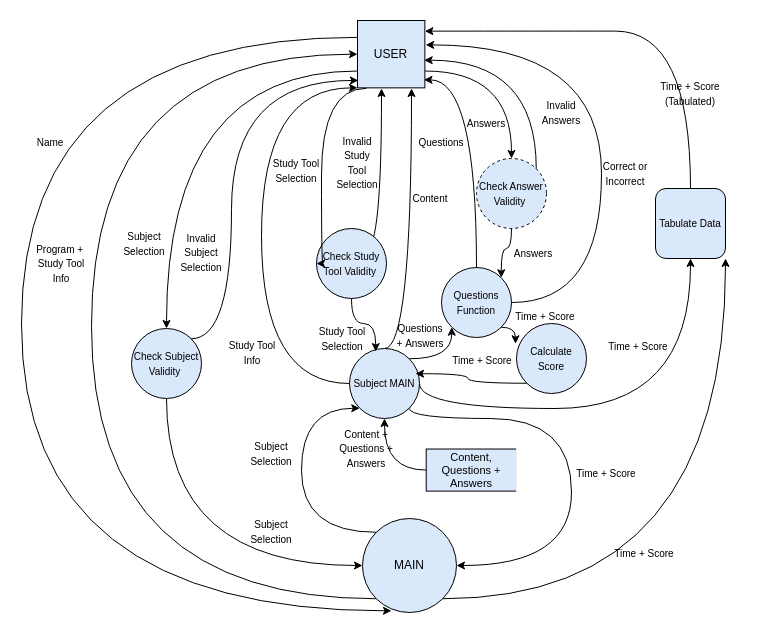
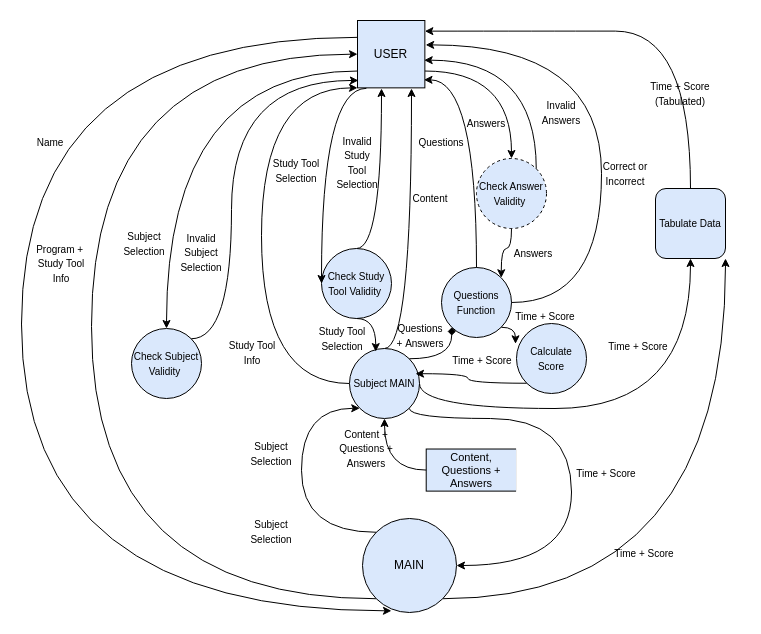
- <mxCell id="60" value="&lt;span style=&quot;font-size: 10px;&quot;&gt;Time + Score (Tabulated)&lt;/span&gt;" style="text;html=1;align=center;verticalAlign=middle;whiteSpace=wrap;rounded=0;" vertex="1" parent="2"><mxGeometry x="621" y="58" width="98" height="30" as="geometry" /></mxCell>
+ <mxCell id="60" value="&lt;span style=&quot;font-size: 10px;&quot;&gt;Time + Score (Tabulated)&lt;/span&gt;" style="text;html=1;align=center;verticalAlign=middle;whiteSpace=wrap;rounded=0;" vertex="1" parent="2"><mxGeometry x="611" y="58" width="98" height="30" as="geometry" /></mxCell>
- <mxCell id="27" value="&lt;font style=&quot;font-size: 10px;&quot;&gt;Check Study Tool Validity&amp;nbsp;&lt;/font&gt;" style="ellipse;whiteSpace=wrap;html=1;aspect=fixed;fillColor=#dae8fc;strokeColor=#000000;container=0;" vertex="1" parent="2"><mxGeometry x="296" y="208" width="70" height="70" as="geometry" /></mxCell>
+ <mxCell id="27" value="&lt;font style=&quot;font-size: 10px;&quot;&gt;Check Study Tool Validity&amp;nbsp;&lt;/font&gt;" style="ellipse;whiteSpace=wrap;html=1;aspect=fixed;fillColor=#dae8fc;strokeColor=#000000;container=0;" vertex="1" parent="2"><mxGeometry x="301" y="228" width="70" height="70" as="geometry" /></mxCell>
- <mxCell id="38" style="edgeStyle=orthogonalEdgeStyle;curved=1;rounded=0;orthogonalLoop=1;jettySize=auto;html=1;exitX=1;exitY=0;exitDx=0;exitDy=0;entryX=0;entryY=1;entryDx=0;entryDy=0;" edge="1" parent="2" source="24" target="35"><mxGeometry relative="1" as="geometry" /></mxCell>
+ <mxCell id="38" style="edgeStyle=orthogonalEdgeStyle;curved=1;rounded=0;orthogonalLoop=1;jettySize=auto;html=1;exitX=1;exitY=0;exitDx=0;exitDy=0;entryX=0;entryY=1;entryDx=0;entryDy=0;endArrow=diamond;" edge="1" parent="2" source="24" target="35"><mxGeometry relative="1" as="geometry" /></mxCell>
- <mxCell id="13" style="edgeStyle=orthogonalEdgeStyle;curved=1;rounded=0;orthogonalLoop=1;jettySize=auto;html=1;exitX=0.5;exitY=1;exitDx=0;exitDy=0;entryX=0;entryY=0.5;entryDx=0;entryDy=0;" edge="1" parent="2" source="14" target="8"><mxGeometry relative="1" as="geometry" /></mxCell>
